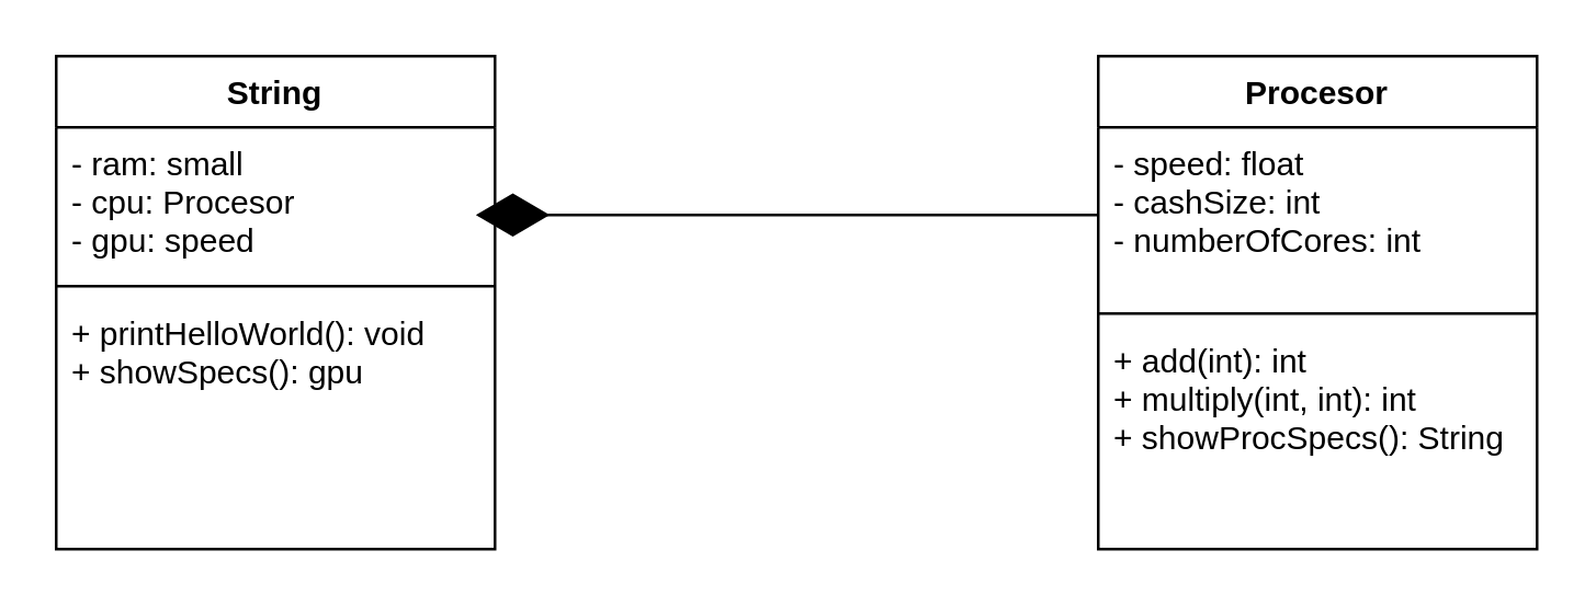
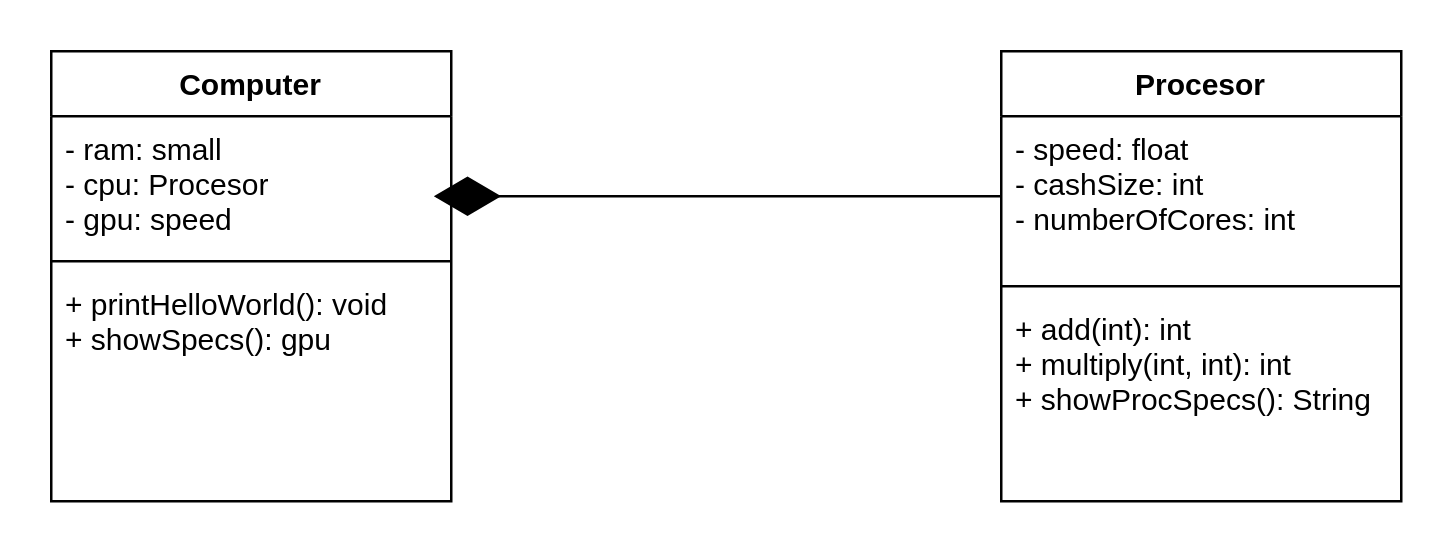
- <mxCell id="2" value="String" style="swimlane;fontStyle=1;align=center;verticalAlign=top;childLayout=stackLayout;horizontal=1;startSize=26;horizontalStack=0;resizeParent=1;resizeParentMax=0;resizeLast=0;collapsible=1;marginBottom=0;" vertex="1" parent="1"><mxGeometry x="20" y="20" width="160" height="180" as="geometry" /></mxCell>
+ <mxCell id="2" value="Computer" style="swimlane;fontStyle=1;align=center;verticalAlign=top;childLayout=stackLayout;horizontal=1;startSize=26;horizontalStack=0;resizeParent=1;resizeParentMax=0;resizeLast=0;collapsible=1;marginBottom=0;" vertex="1" parent="1"><mxGeometry x="20" y="20" width="160" height="180" as="geometry" /></mxCell>
